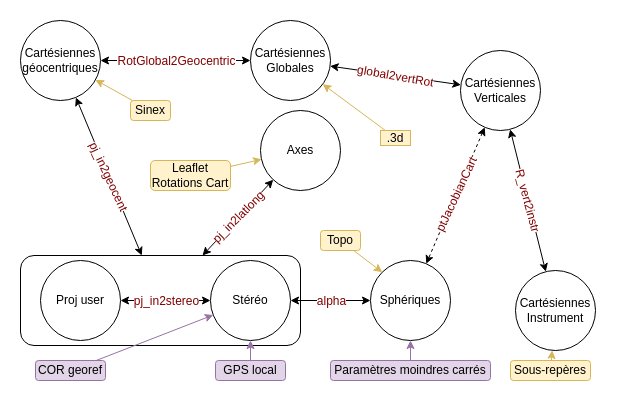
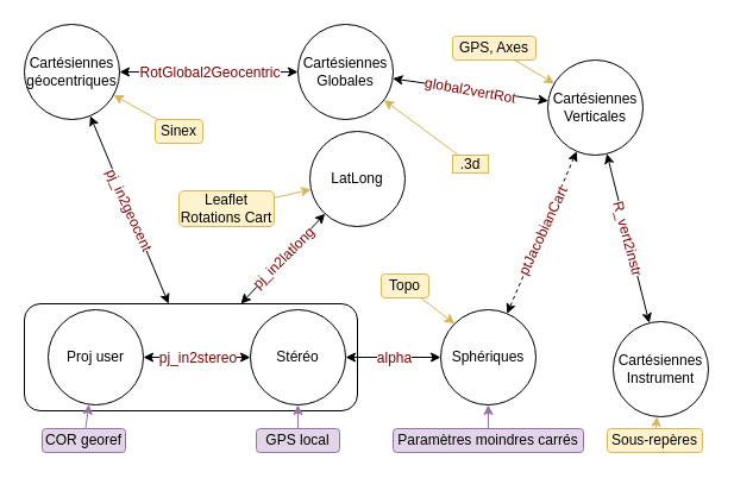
+ <mxCell id="21" value="GPS, Axes" style="rounded=1;whiteSpace=wrap;html=1;fillColor=#fff2cc;strokeColor=#d6b656;" parent="1" vertex="1"><mxGeometry x="380" y="30" width="70" height="20" as="geometry" /></mxCell>
+ <mxCell id="22" value="" style="endArrow=classic;html=1;rounded=0;fillColor=#fff2cc;strokeColor=#d6b656;" parent="1" source="21" target="8" edge="1"><mxGeometry width="50" height="50" relative="1" as="geometry"><mxPoint x="930" y="60" as="sourcePoint" /><mxPoint x="586.855" y="137.376" as="targetPoint" /></mxGeometry></mxCell>
- <mxCell id="9" value="Axes" style="ellipse;whiteSpace=wrap;html=1;" parent="1" vertex="1"><mxGeometry x="260" y="110" width="80" height="80" as="geometry" /></mxCell>
+ <mxCell id="9" value="LatLong" style="ellipse;whiteSpace=wrap;html=1;" parent="1" vertex="1"><mxGeometry x="260" y="110" width="80" height="80" as="geometry" /></mxCell>
- <mxCell id="13" value="" style="endArrow=classic;html=1;rounded=0;fillColor=#e1d5e7;strokeColor=#9673a6;" parent="1" source="12" target="4" edge="1"><mxGeometry width="50" height="50" relative="1" as="geometry"><mxPoint x="380" y="370" as="sourcePoint" /><mxPoint x="430" y="320" as="targetPoint" /></mxGeometry></mxCell>
+ <mxCell id="13" value="" style="endArrow=classic;html=1;rounded=0;fillColor=#e1d5e7;strokeColor=#9673a6;" parent="1" source="12" target="5" edge="1"><mxGeometry width="50" height="50" relative="1" as="geometry"><mxPoint x="380" y="370" as="sourcePoint" /><mxPoint x="430" y="320" as="targetPoint" /></mxGeometry></mxCell>
